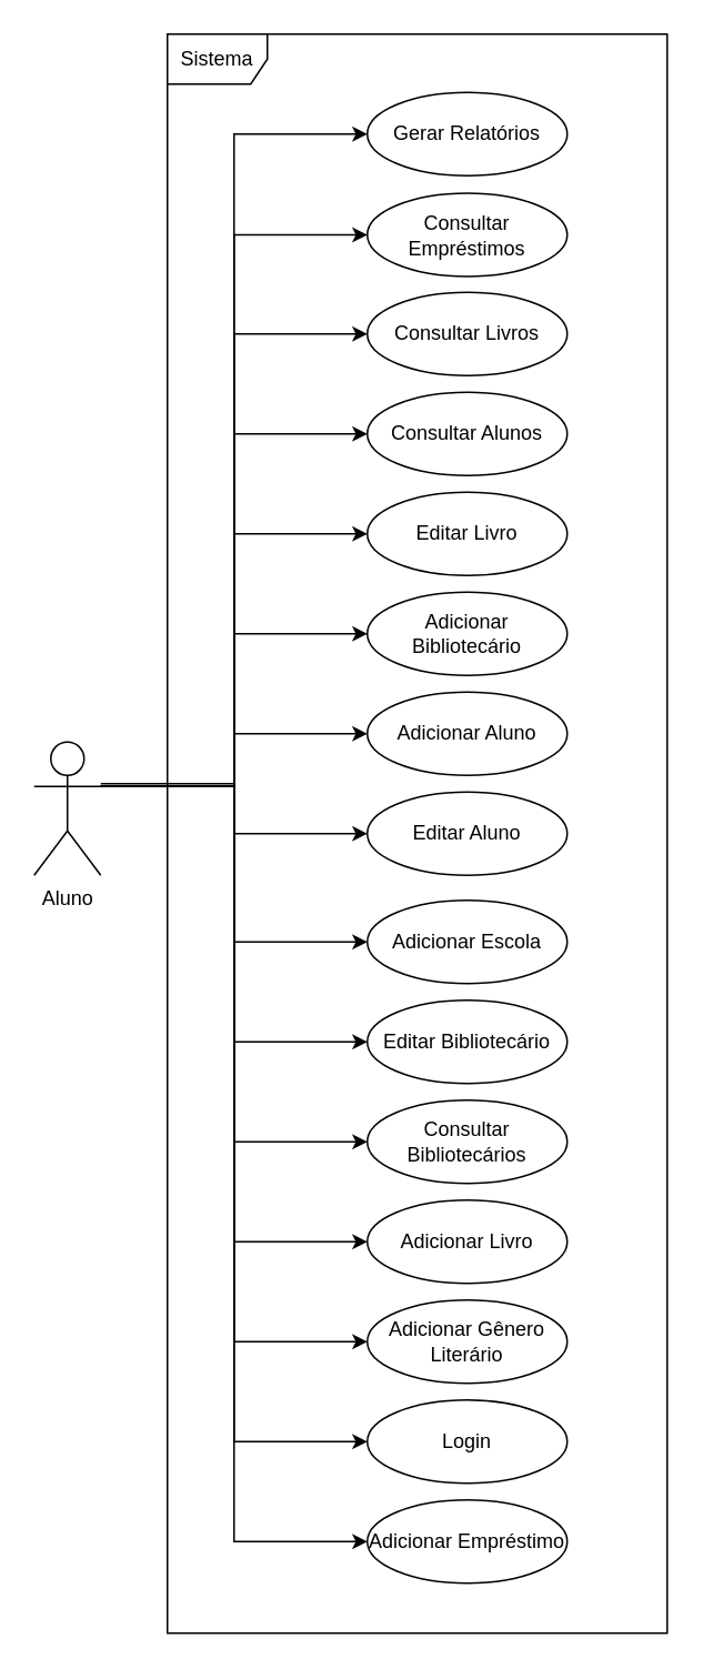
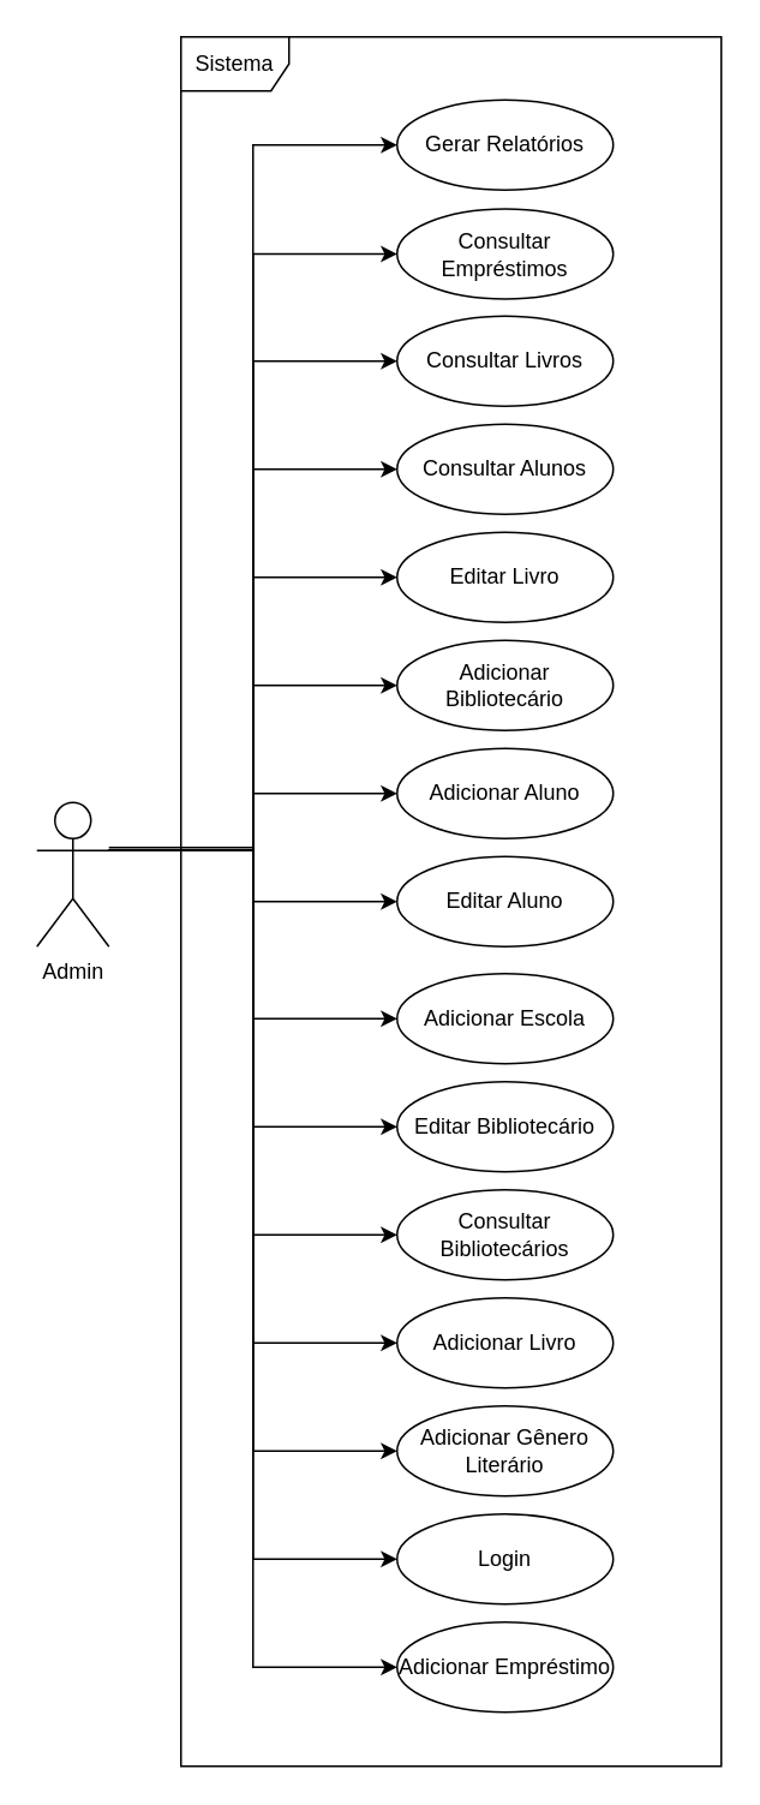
- <mxCell id="17" value="Aluno" style="shape=umlActor;verticalLabelPosition=bottom;labelBackgroundColor=#ffffff;verticalAlign=top;outlineConnect=0;html=1;" parent="1" vertex="1"><mxGeometry x="20" y="445" width="40" height="80" as="geometry" /></mxCell>
+ <mxCell id="17" value="Admin" style="shape=umlActor;verticalLabelPosition=bottom;labelBackgroundColor=#ffffff;verticalAlign=top;outlineConnect=0;html=1;" parent="1" vertex="1"><mxGeometry x="20" y="445" width="40" height="80" as="geometry" /></mxCell>
